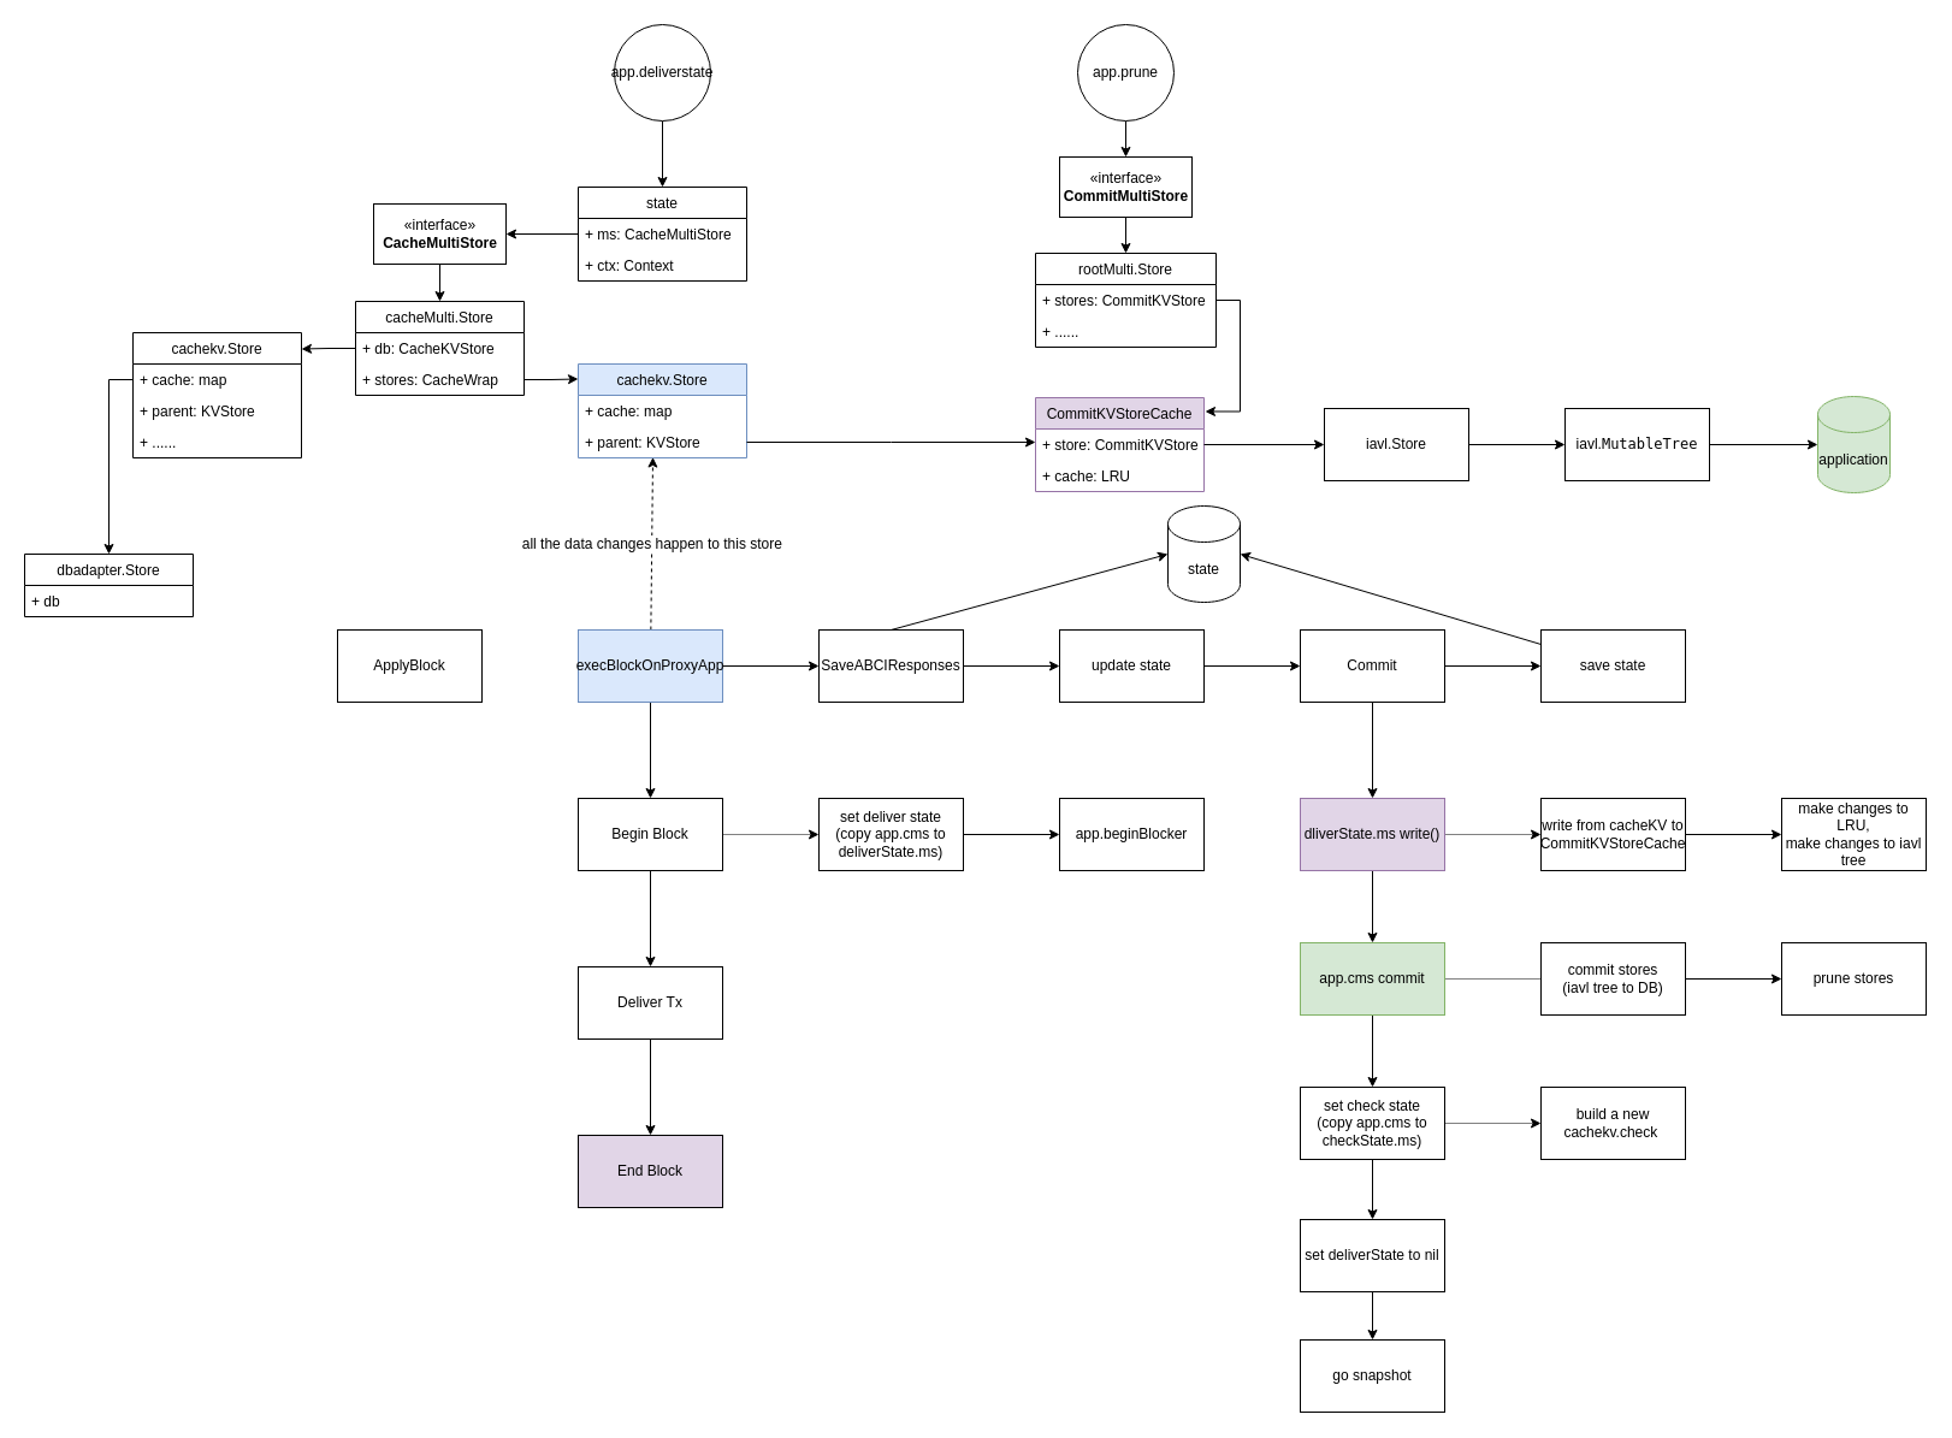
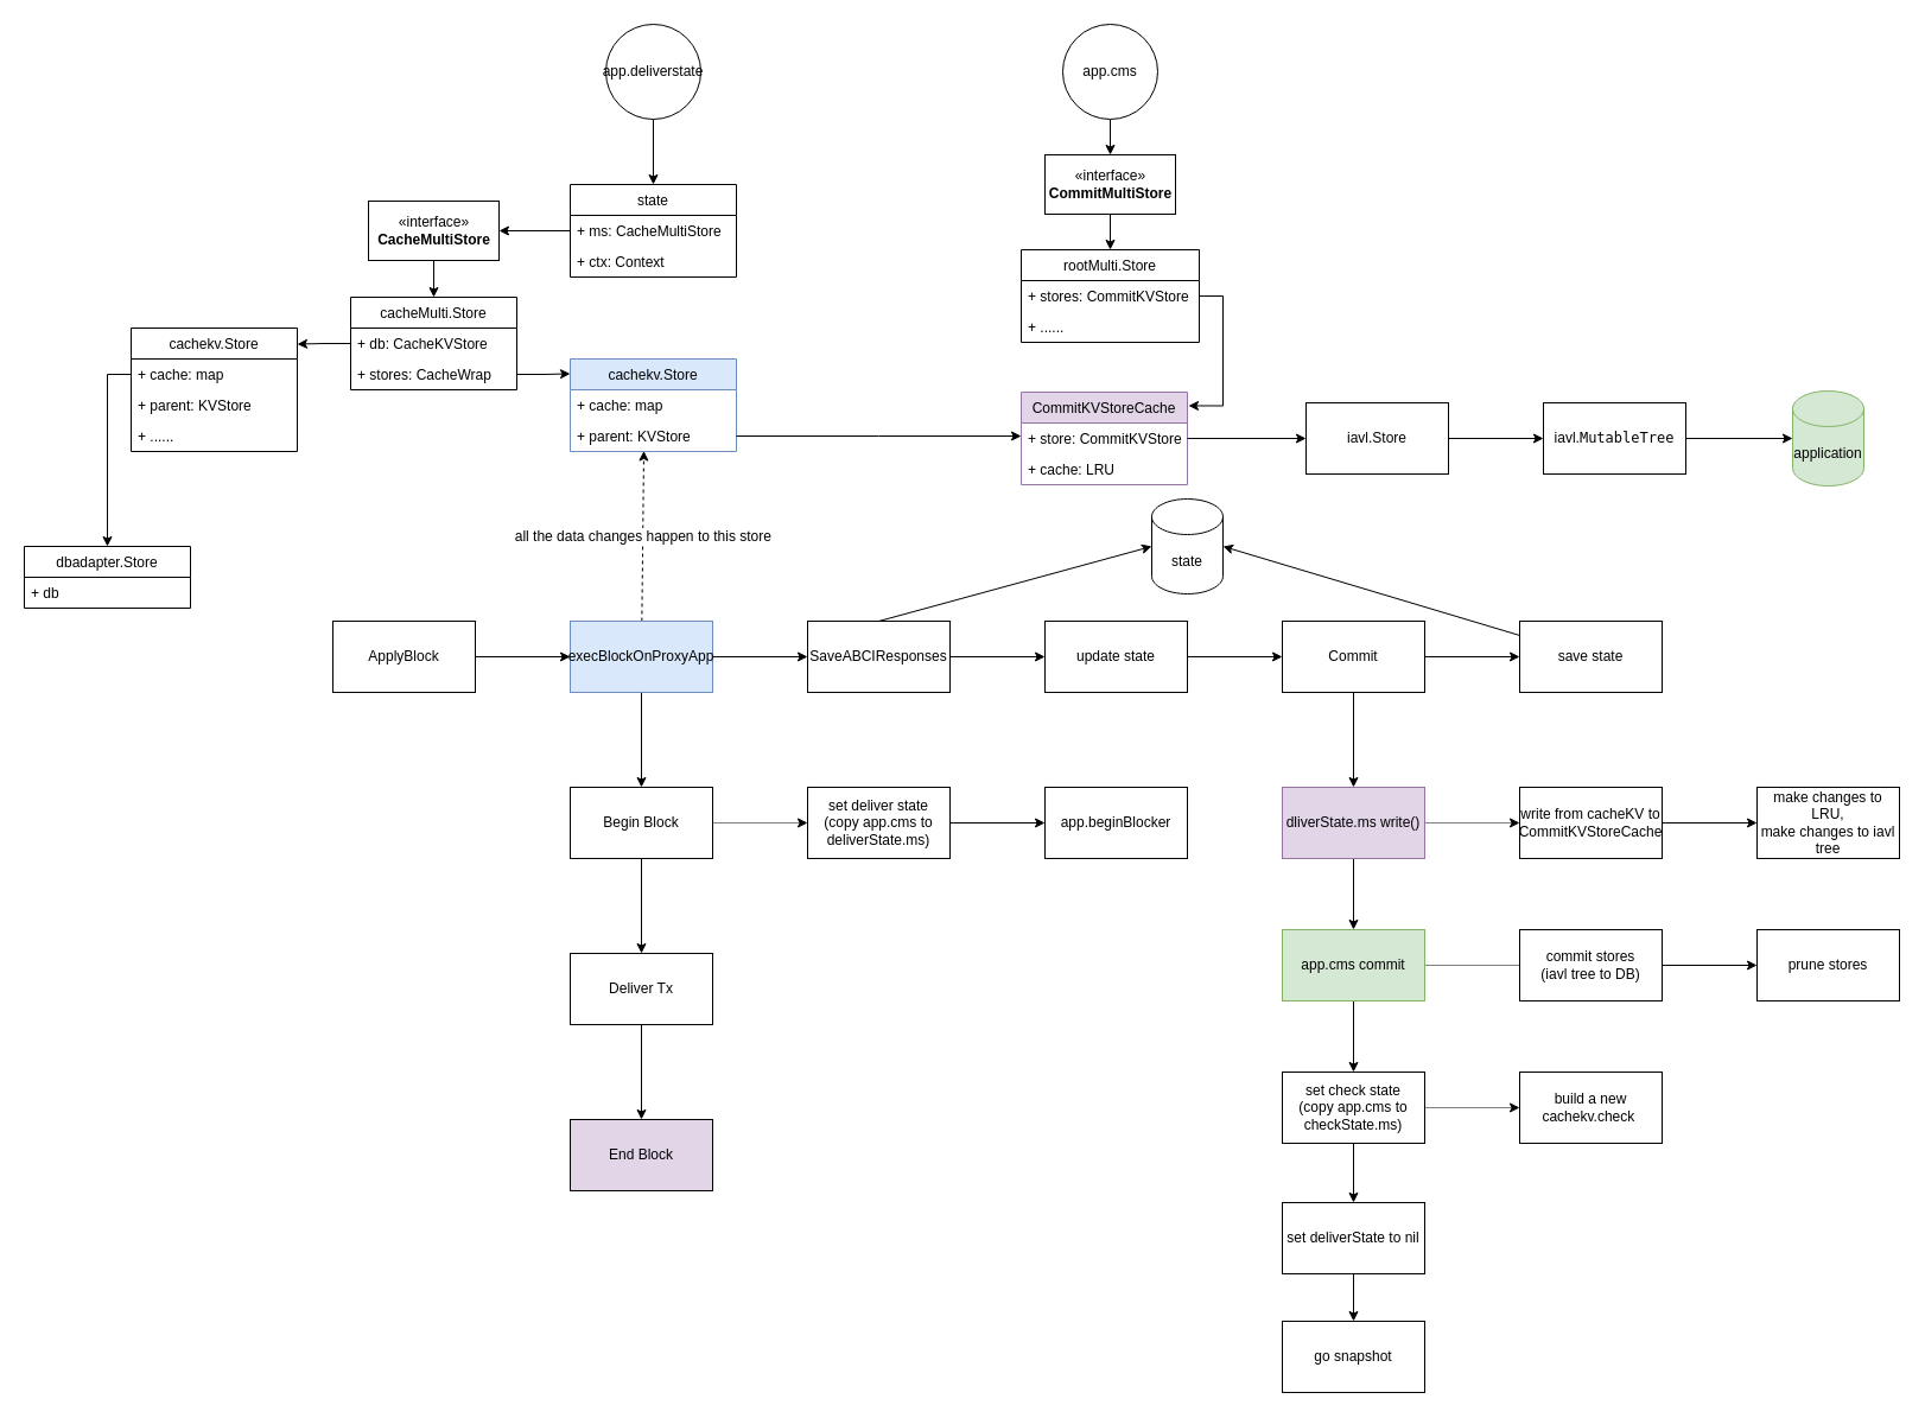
- <mxCell id="17" value="app.prune" style="ellipse;whiteSpace=wrap;html=1;aspect=fixed;labelBackgroundColor=none;fontSize=12;fontColor=#000000;" parent="1" vertex="1"><mxGeometry x="895" width="80" height="80" as="geometry" y="20" /></mxCell>
+ <mxCell id="17" value="app.cms" style="ellipse;whiteSpace=wrap;html=1;aspect=fixed;labelBackgroundColor=none;fontSize=12;fontColor=#000000;" parent="1" vertex="1"><mxGeometry x="895" width="80" height="80" as="geometry" y="20" /></mxCell>
+ <mxCell id="18" value="" style="edgeStyle=orthogonalEdgeStyle;rounded=0;orthogonalLoop=1;jettySize=auto;html=1;fontSize=12;fontColor=#000000;" parent="1" source="19" target="24" edge="1"><mxGeometry relative="1" as="geometry" /></mxCell>
